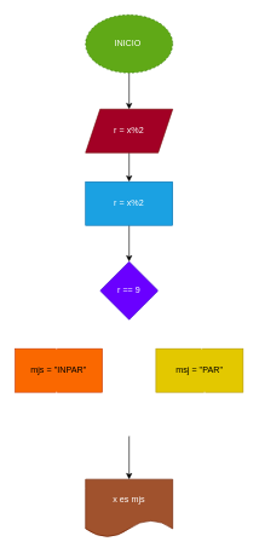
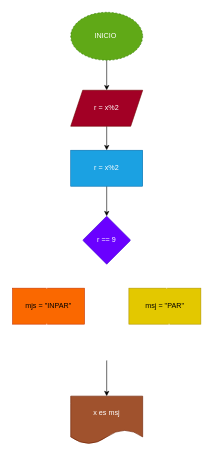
- <mxCell id="11" value="x es mjs" style="shape=document;whiteSpace=wrap;html=1;boundedLbl=1;fillColor=#a0522d;fontColor=#ffffff;strokeColor=#6D1F00;" vertex="1" parent="1"><mxGeometry x="117" y="660" width="120" height="80" as="geometry" /></mxCell>
+ <mxCell id="11" value="x es msj" style="shape=document;whiteSpace=wrap;html=1;boundedLbl=1;fillColor=#a0522d;fontColor=#ffffff;strokeColor=#6D1F00;" vertex="1" parent="1"><mxGeometry x="117" y="660" width="120" height="80" as="geometry" /></mxCell>
